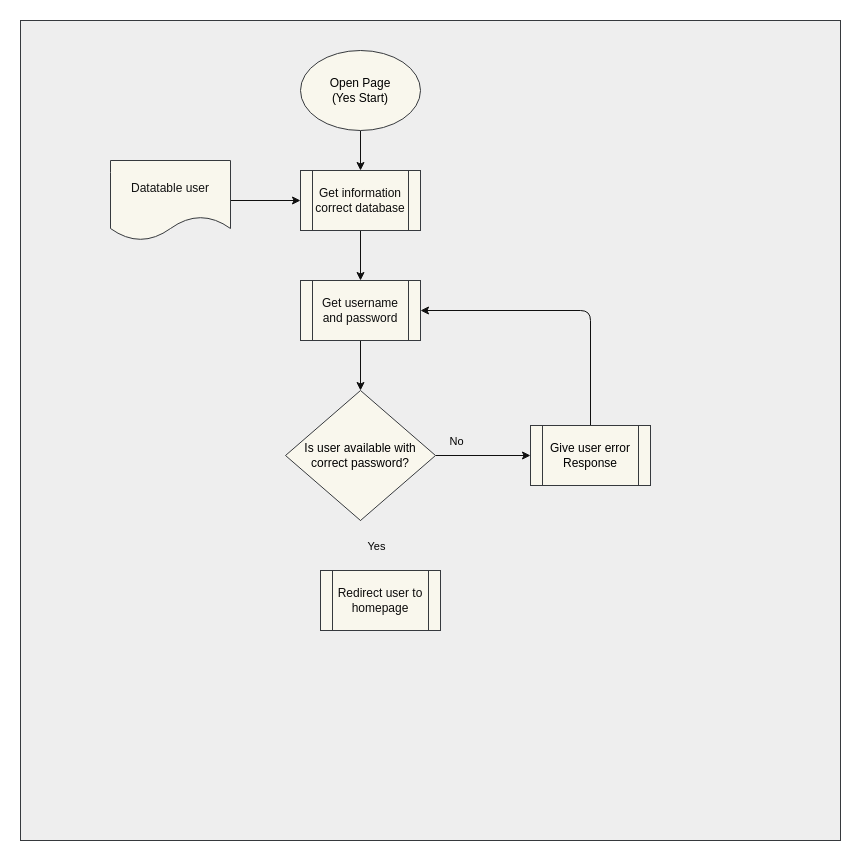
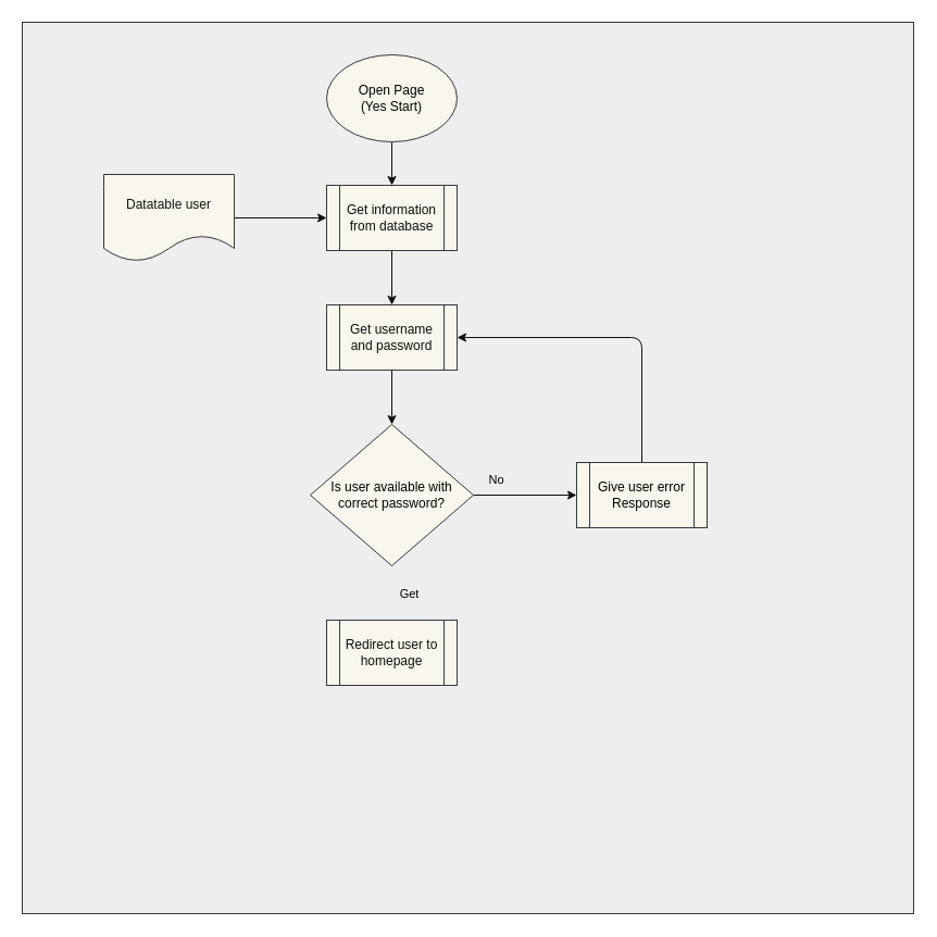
- <mxCell id="14" value="Datatable user" style="shape=document;whiteSpace=wrap;html=1;boundedLbl=1;labelBackgroundColor=none;fillColor=#f9f7ed;strokeColor=#36393d;fontColor=#121212;" vertex="1" parent="1"><mxGeometry x="110" y="160" width="120" height="80" as="geometry" /></mxCell>
+ <mxCell id="14" value="Datatable user" style="shape=document;whiteSpace=wrap;html=1;boundedLbl=1;labelBackgroundColor=none;fillColor=#f9f7ed;strokeColor=#36393d;fontColor=#121212;" vertex="1" parent="1"><mxGeometry x="95" y="160" width="120" height="80" as="geometry" /></mxCell>
- <mxCell id="17" value="&lt;span style=&quot;color: rgb(13, 13, 13);&quot;&gt;Get information correct database&lt;/span&gt;" style="shape=process;whiteSpace=wrap;html=1;backgroundOutline=1;labelBackgroundColor=none;fillColor=#f9f7ed;strokeColor=#36393d;" vertex="1" parent="1"><mxGeometry x="300" y="170" width="120" height="60" as="geometry" /></mxCell>
+ <mxCell id="17" value="&lt;span style=&quot;color: rgb(13, 13, 13);&quot;&gt;Get information from database&lt;/span&gt;" style="shape=process;whiteSpace=wrap;html=1;backgroundOutline=1;labelBackgroundColor=none;fillColor=#f9f7ed;strokeColor=#36393d;" vertex="1" parent="1"><mxGeometry x="300" y="170" width="120" height="60" as="geometry" /></mxCell>
- <mxCell id="12" value="Yes" style="edgeLabel;html=1;align=center;verticalAlign=middle;resizable=0;points=[];fontColor=#000000;labelBackgroundColor=none;" vertex="1" connectable="0" parent="1"><mxGeometry x="390" y="485" as="geometry"><mxPoint x="-15" y="60" as="offset" /></mxGeometry></mxCell>
+ <mxCell id="12" value="Get" style="edgeLabel;html=1;align=center;verticalAlign=middle;resizable=0;points=[];fontColor=#000000;labelBackgroundColor=none;" vertex="1" connectable="0" parent="1"><mxGeometry x="390" y="485" as="geometry"><mxPoint x="-15" y="60" as="offset" /></mxGeometry></mxCell>
- <mxCell id="20" value="&lt;span style=&quot;color: rgb(13, 12, 12);&quot;&gt;Redirect user to homepage&lt;/span&gt;" style="shape=process;whiteSpace=wrap;html=1;backgroundOutline=1;labelBackgroundColor=none;fillColor=#f9f7ed;strokeColor=#36393d;" vertex="1" parent="1"><mxGeometry x="320" y="570" width="120" height="60" as="geometry" /></mxCell>
+ <mxCell id="20" value="&lt;span style=&quot;color: rgb(13, 12, 12);&quot;&gt;Redirect user to homepage&lt;/span&gt;" style="shape=process;whiteSpace=wrap;html=1;backgroundOutline=1;labelBackgroundColor=none;fillColor=#f9f7ed;strokeColor=#36393d;" vertex="1" parent="1"><mxGeometry x="300" y="570" width="120" height="60" as="geometry" /></mxCell>
